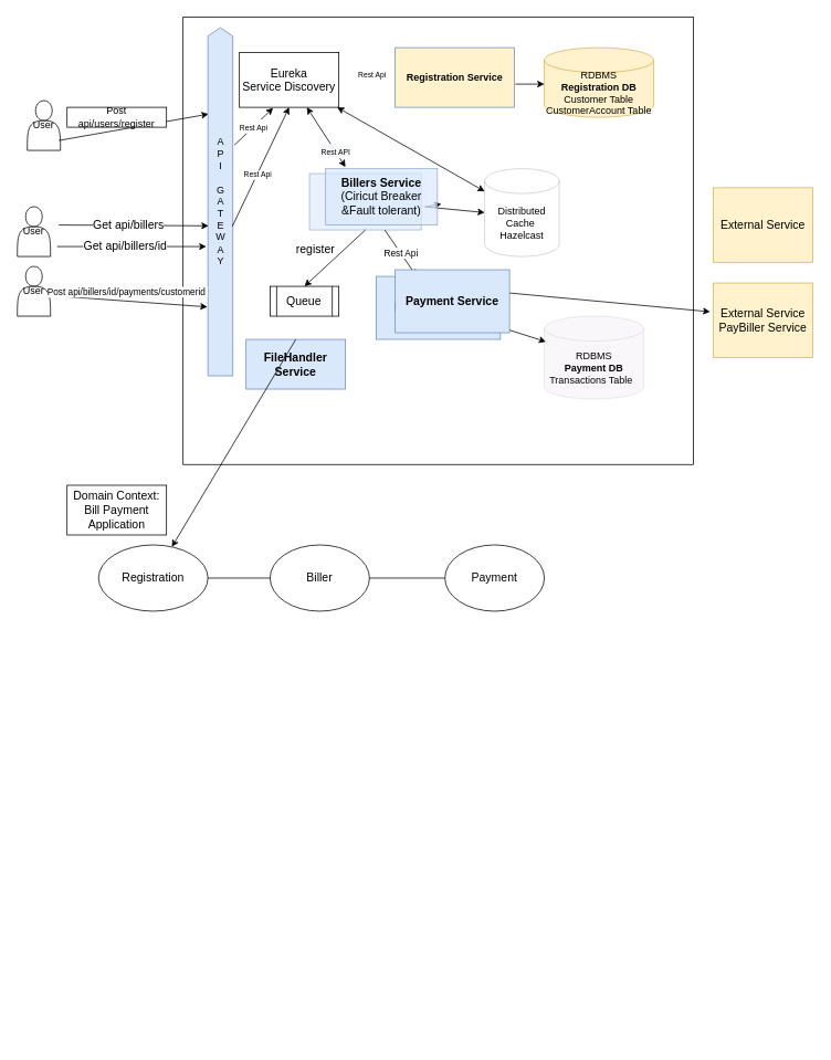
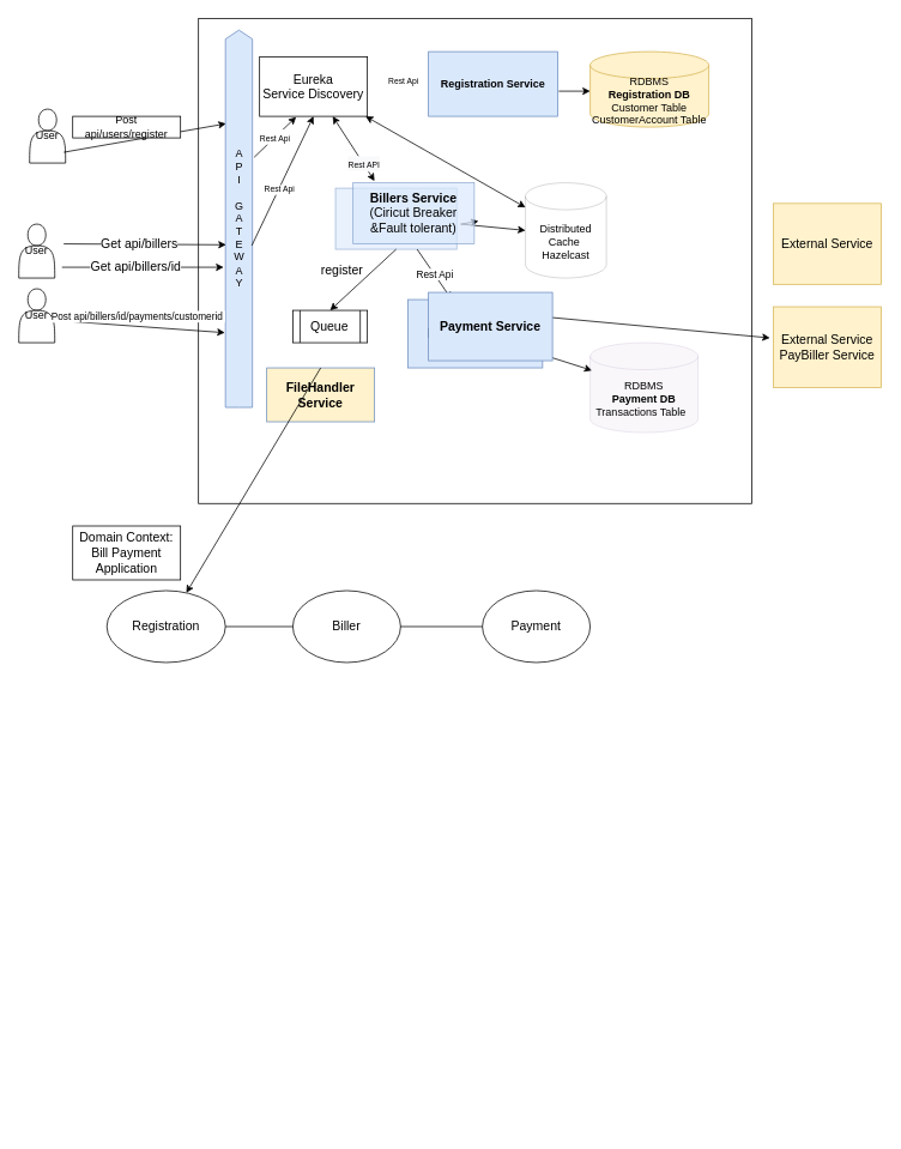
- <mxCell id="7" value="&lt;b&gt;Registration Service&lt;/b&gt;" style="rounded=0;whiteSpace=wrap;html=1;fillColor=#fff2cc;strokeColor=#6c8ebf;" parent="1" vertex="1"><mxGeometry x="476" y="57" width="144" height="72" as="geometry" /></mxCell>
+ <mxCell id="7" value="&lt;b&gt;Registration Service&lt;/b&gt;" style="rounded=0;whiteSpace=wrap;html=1;fillColor=#dae8fc;strokeColor=#6c8ebf;" parent="1" vertex="1"><mxGeometry x="476" y="57" width="144" height="72" as="geometry" /></mxCell>
- <mxCell id="32" value="&lt;b&gt;FileHandler Service&lt;/b&gt;" style="rounded=0;whiteSpace=wrap;html=1;strokeColor=#6c8ebf;fontFamily=Helvetica;fontSize=14;fillColor=#dae8fc;" vertex="1" parent="1"><mxGeometry x="296" y="409" width="120" height="60" as="geometry" /></mxCell>
+ <mxCell id="32" value="&lt;b&gt;FileHandler Service&lt;/b&gt;" style="rounded=0;whiteSpace=wrap;html=1;strokeColor=#6c8ebf;fontFamily=Helvetica;fontSize=14;fillColor=#fff2cc;" vertex="1" parent="1"><mxGeometry x="296" y="409" width="120" height="60" as="geometry" /></mxCell>
